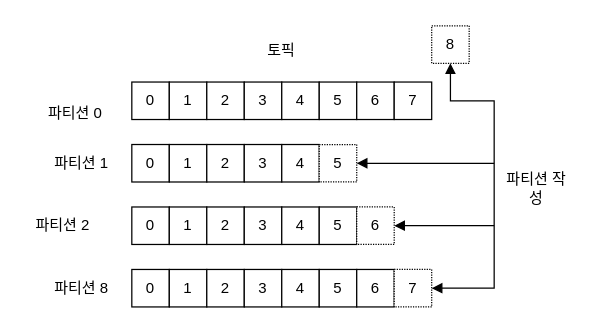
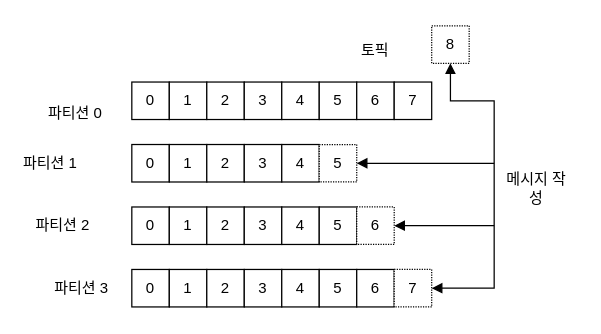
- <mxCell id="37" value="토픽" style="text;html=1;strokeColor=none;fillColor=none;align=center;verticalAlign=middle;whiteSpace=wrap;rounded=0;" vertex="1" parent="1"><mxGeometry x="195" y="25" width="60" height="30" as="geometry" /></mxCell>
+ <mxCell id="37" value="토픽" style="text;html=1;strokeColor=none;fillColor=none;align=center;verticalAlign=middle;whiteSpace=wrap;rounded=0;" vertex="1" parent="1"><mxGeometry x="270" y="25" width="60" height="30" as="geometry" /></mxCell>
- <mxCell id="34" value="파티션 1" style="text;html=1;strokeColor=none;fillColor=none;align=center;verticalAlign=middle;whiteSpace=wrap;rounded=0;" vertex="1" parent="1"><mxGeometry x="35" y="115" width="60" height="30" as="geometry" /></mxCell>
+ <mxCell id="34" value="파티션 1" style="text;html=1;strokeColor=none;fillColor=none;align=center;verticalAlign=middle;whiteSpace=wrap;rounded=0;" vertex="1" parent="1"><mxGeometry x="10" y="115" width="60" height="30" as="geometry" /></mxCell>
- <mxCell id="40" value="파티션 작성" style="text;html=1;strokeColor=none;fillColor=none;align=center;verticalAlign=middle;whiteSpace=wrap;rounded=0;" vertex="1" parent="1"><mxGeometry x="399" y="135" width="60" height="30" as="geometry" /></mxCell>
+ <mxCell id="40" value="메시지 작성" style="text;html=1;strokeColor=none;fillColor=none;align=center;verticalAlign=middle;whiteSpace=wrap;rounded=0;" vertex="1" parent="1"><mxGeometry x="399" y="135" width="60" height="30" as="geometry" /></mxCell>
- <mxCell id="36" value="파티션 8" style="text;html=1;strokeColor=none;fillColor=none;align=center;verticalAlign=middle;whiteSpace=wrap;rounded=0;" vertex="1" parent="1"><mxGeometry x="35" y="215" width="60" height="30" as="geometry" /></mxCell>
+ <mxCell id="36" value="파티션 3" style="text;html=1;strokeColor=none;fillColor=none;align=center;verticalAlign=middle;whiteSpace=wrap;rounded=0;" vertex="1" parent="1"><mxGeometry x="35" y="215" width="60" height="30" as="geometry" /></mxCell>
